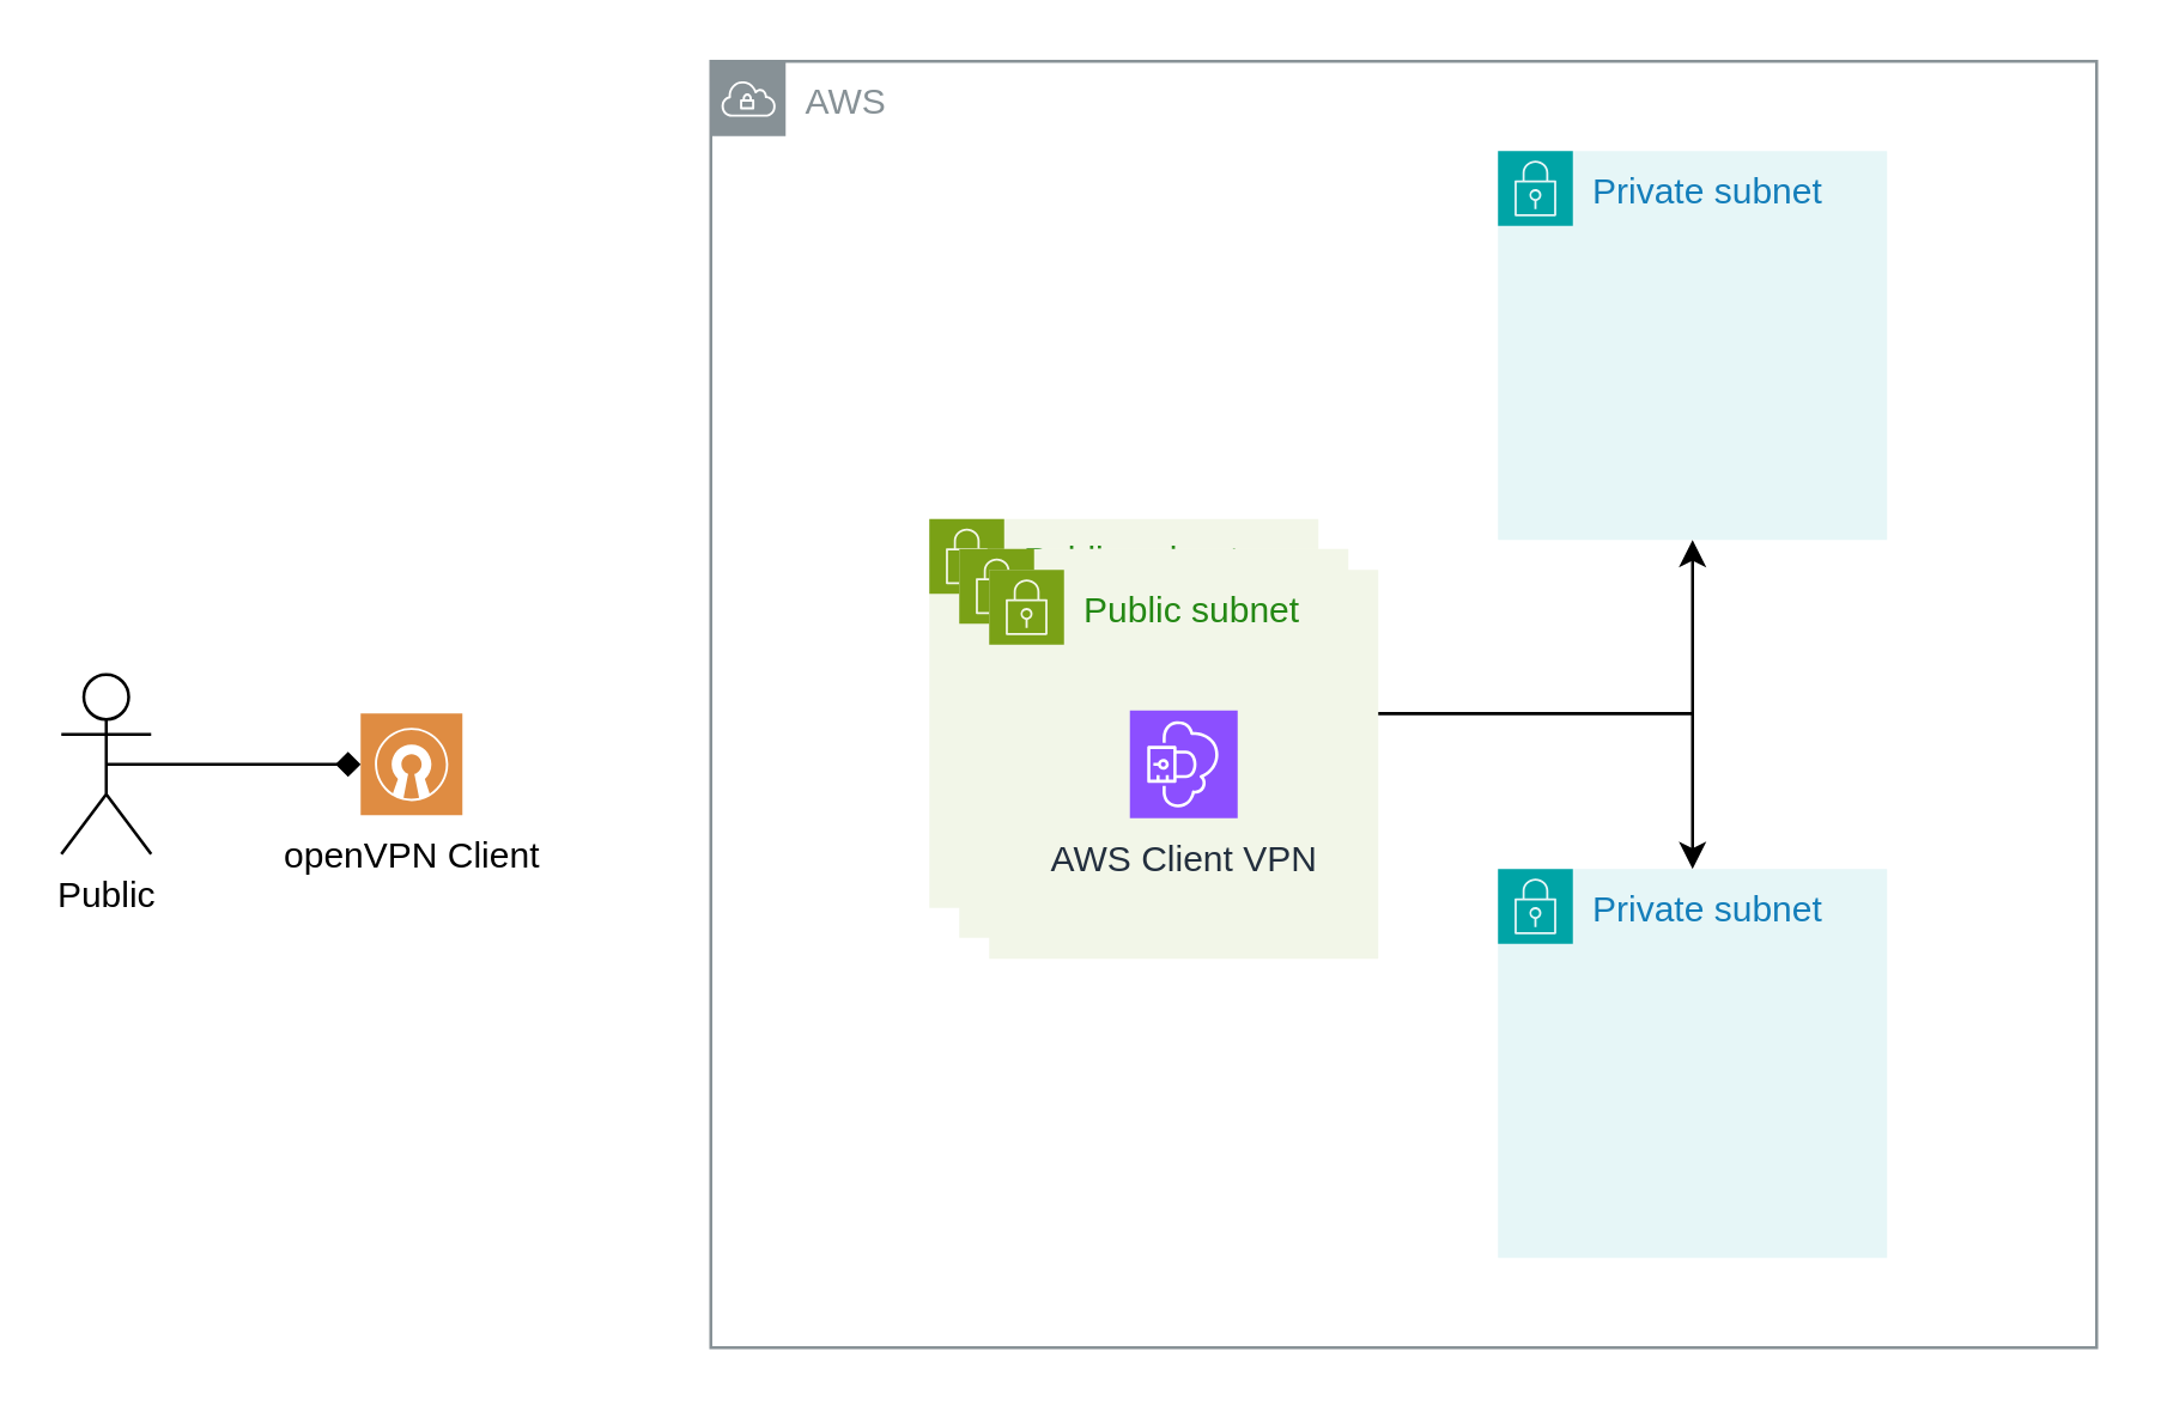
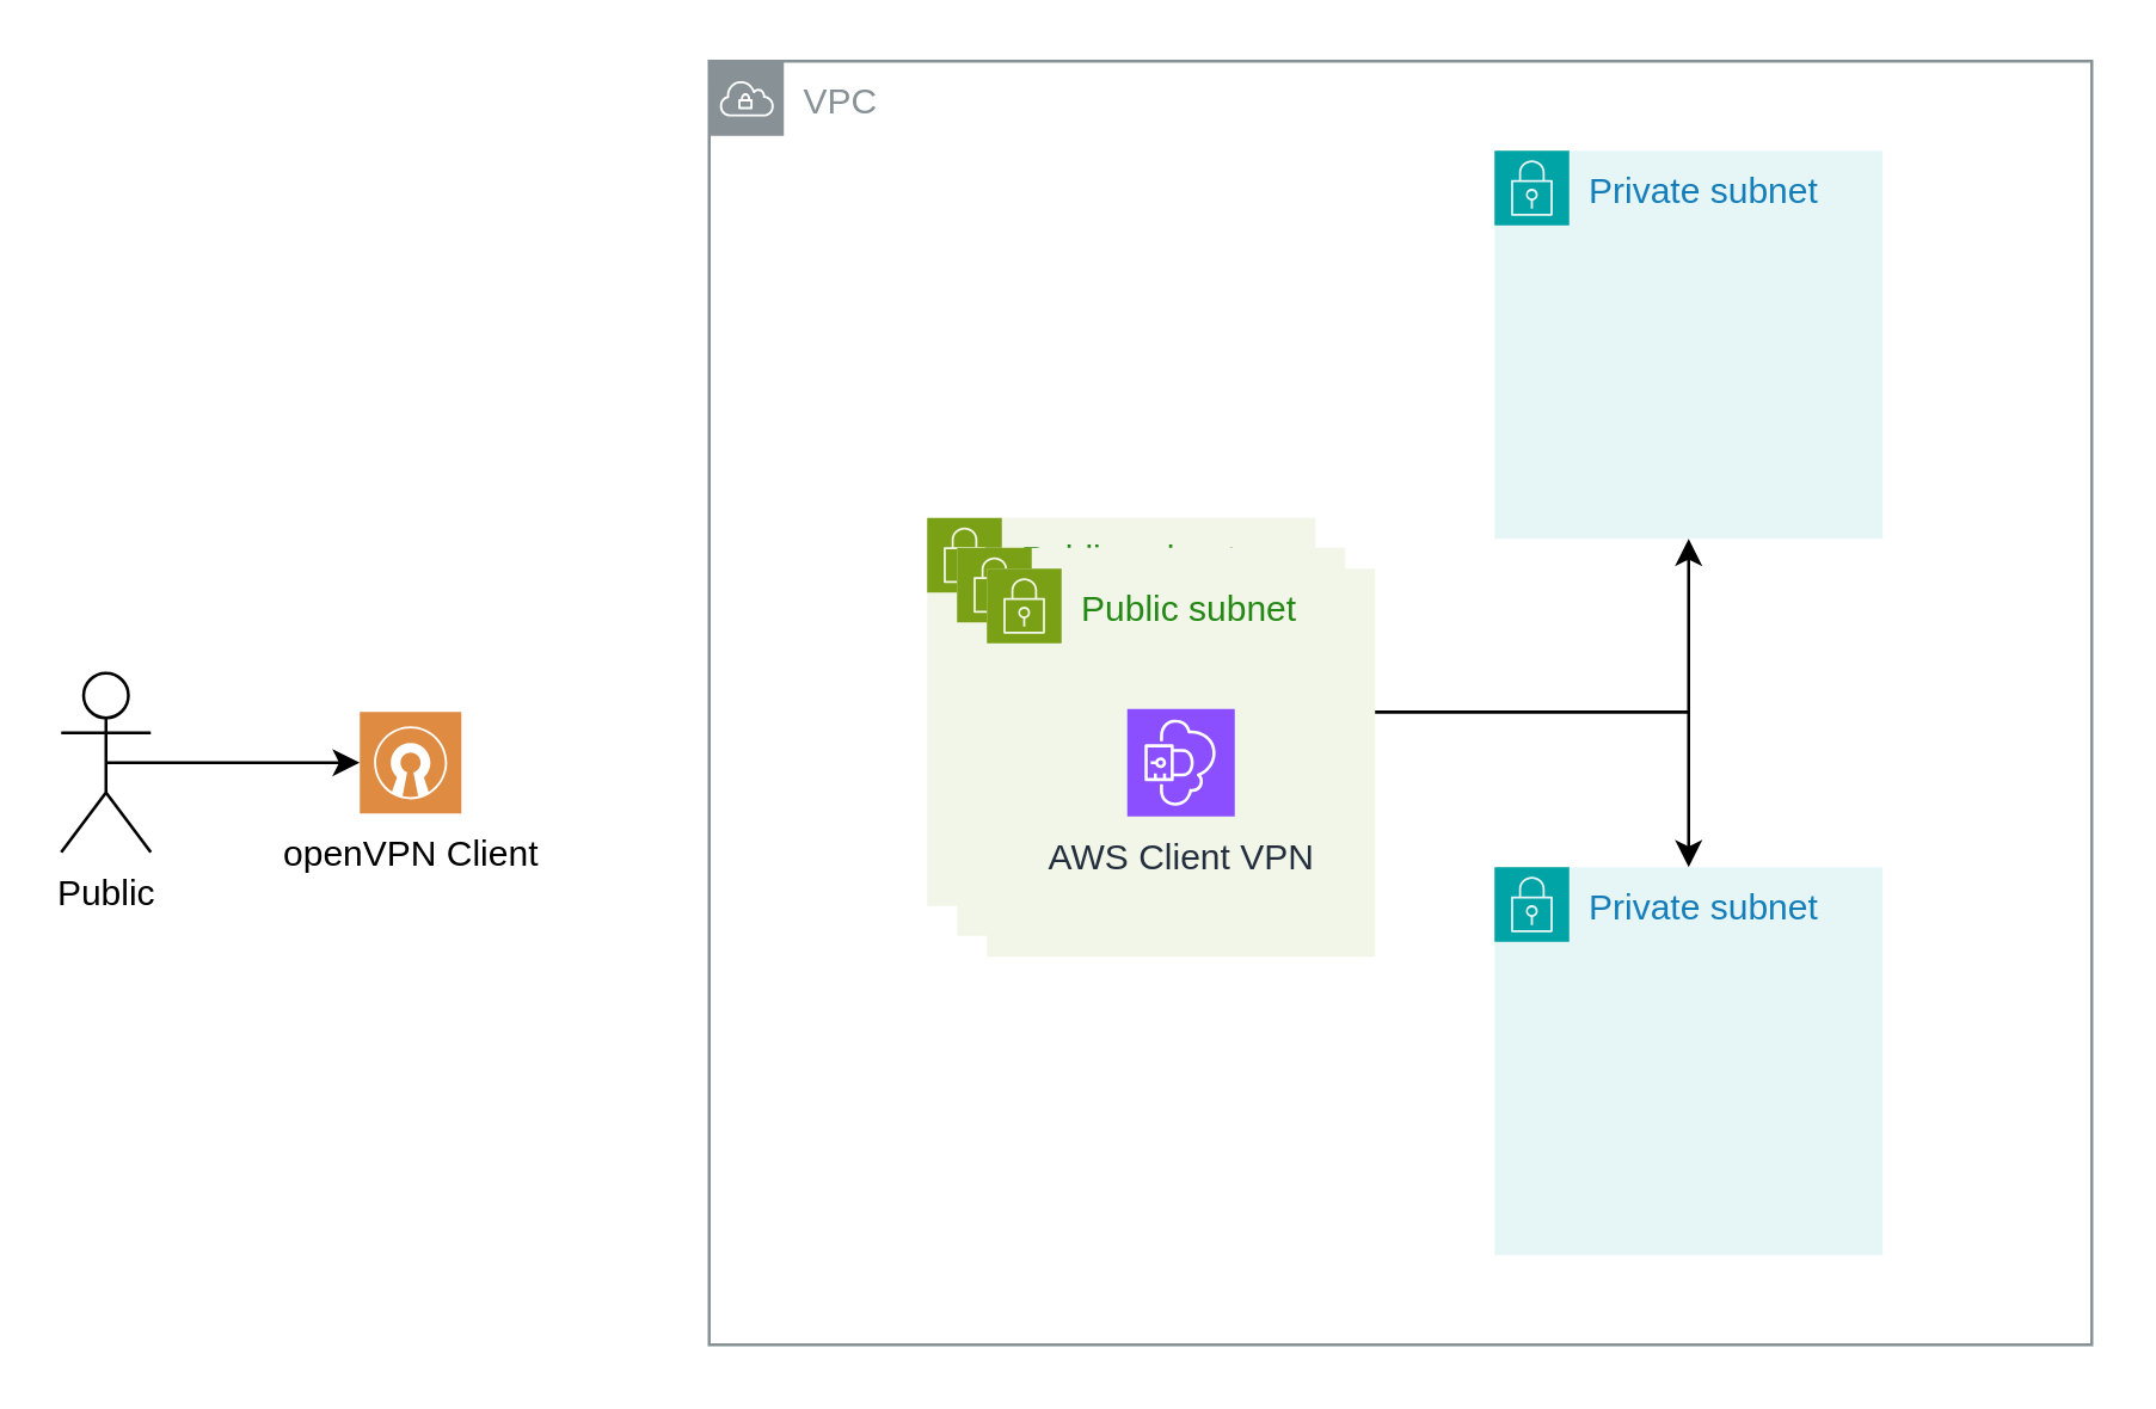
- <mxCell id="17" value="AWS" style="sketch=0;outlineConnect=0;gradientColor=none;html=1;whiteSpace=wrap;fontSize=12;fontStyle=0;shape=mxgraph.aws4.group;grIcon=mxgraph.aws4.group_vpc;strokeColor=#879196;fillColor=none;verticalAlign=top;align=left;spacingLeft=30;fontColor=#879196;dashed=0;" vertex="1" parent="2"><mxGeometry x="217" width="463" height="430" as="geometry" /></mxCell>
+ <mxCell id="17" value="VPC" style="sketch=0;outlineConnect=0;gradientColor=none;html=1;whiteSpace=wrap;fontSize=12;fontStyle=0;shape=mxgraph.aws4.group;grIcon=mxgraph.aws4.group_vpc;strokeColor=#879196;fillColor=none;verticalAlign=top;align=left;spacingLeft=30;fontColor=#879196;dashed=0;" vertex="1" parent="2"><mxGeometry x="217" width="463" height="430" as="geometry" /></mxCell>
- <mxCell id="18" style="edgeStyle=orthogonalEdgeStyle;rounded=0;orthogonalLoop=1;jettySize=auto;html=1;exitX=0.5;exitY=0.5;exitDx=0;exitDy=0;exitPerimeter=0;endArrow=diamond;" edge="1" parent="2" source="19" target="3"><mxGeometry relative="1" as="geometry" /></mxCell>
+ <mxCell id="18" style="edgeStyle=orthogonalEdgeStyle;rounded=0;orthogonalLoop=1;jettySize=auto;html=1;exitX=0.5;exitY=0.5;exitDx=0;exitDy=0;exitPerimeter=0;" edge="1" parent="2" source="19" target="3"><mxGeometry relative="1" as="geometry" /></mxCell>
